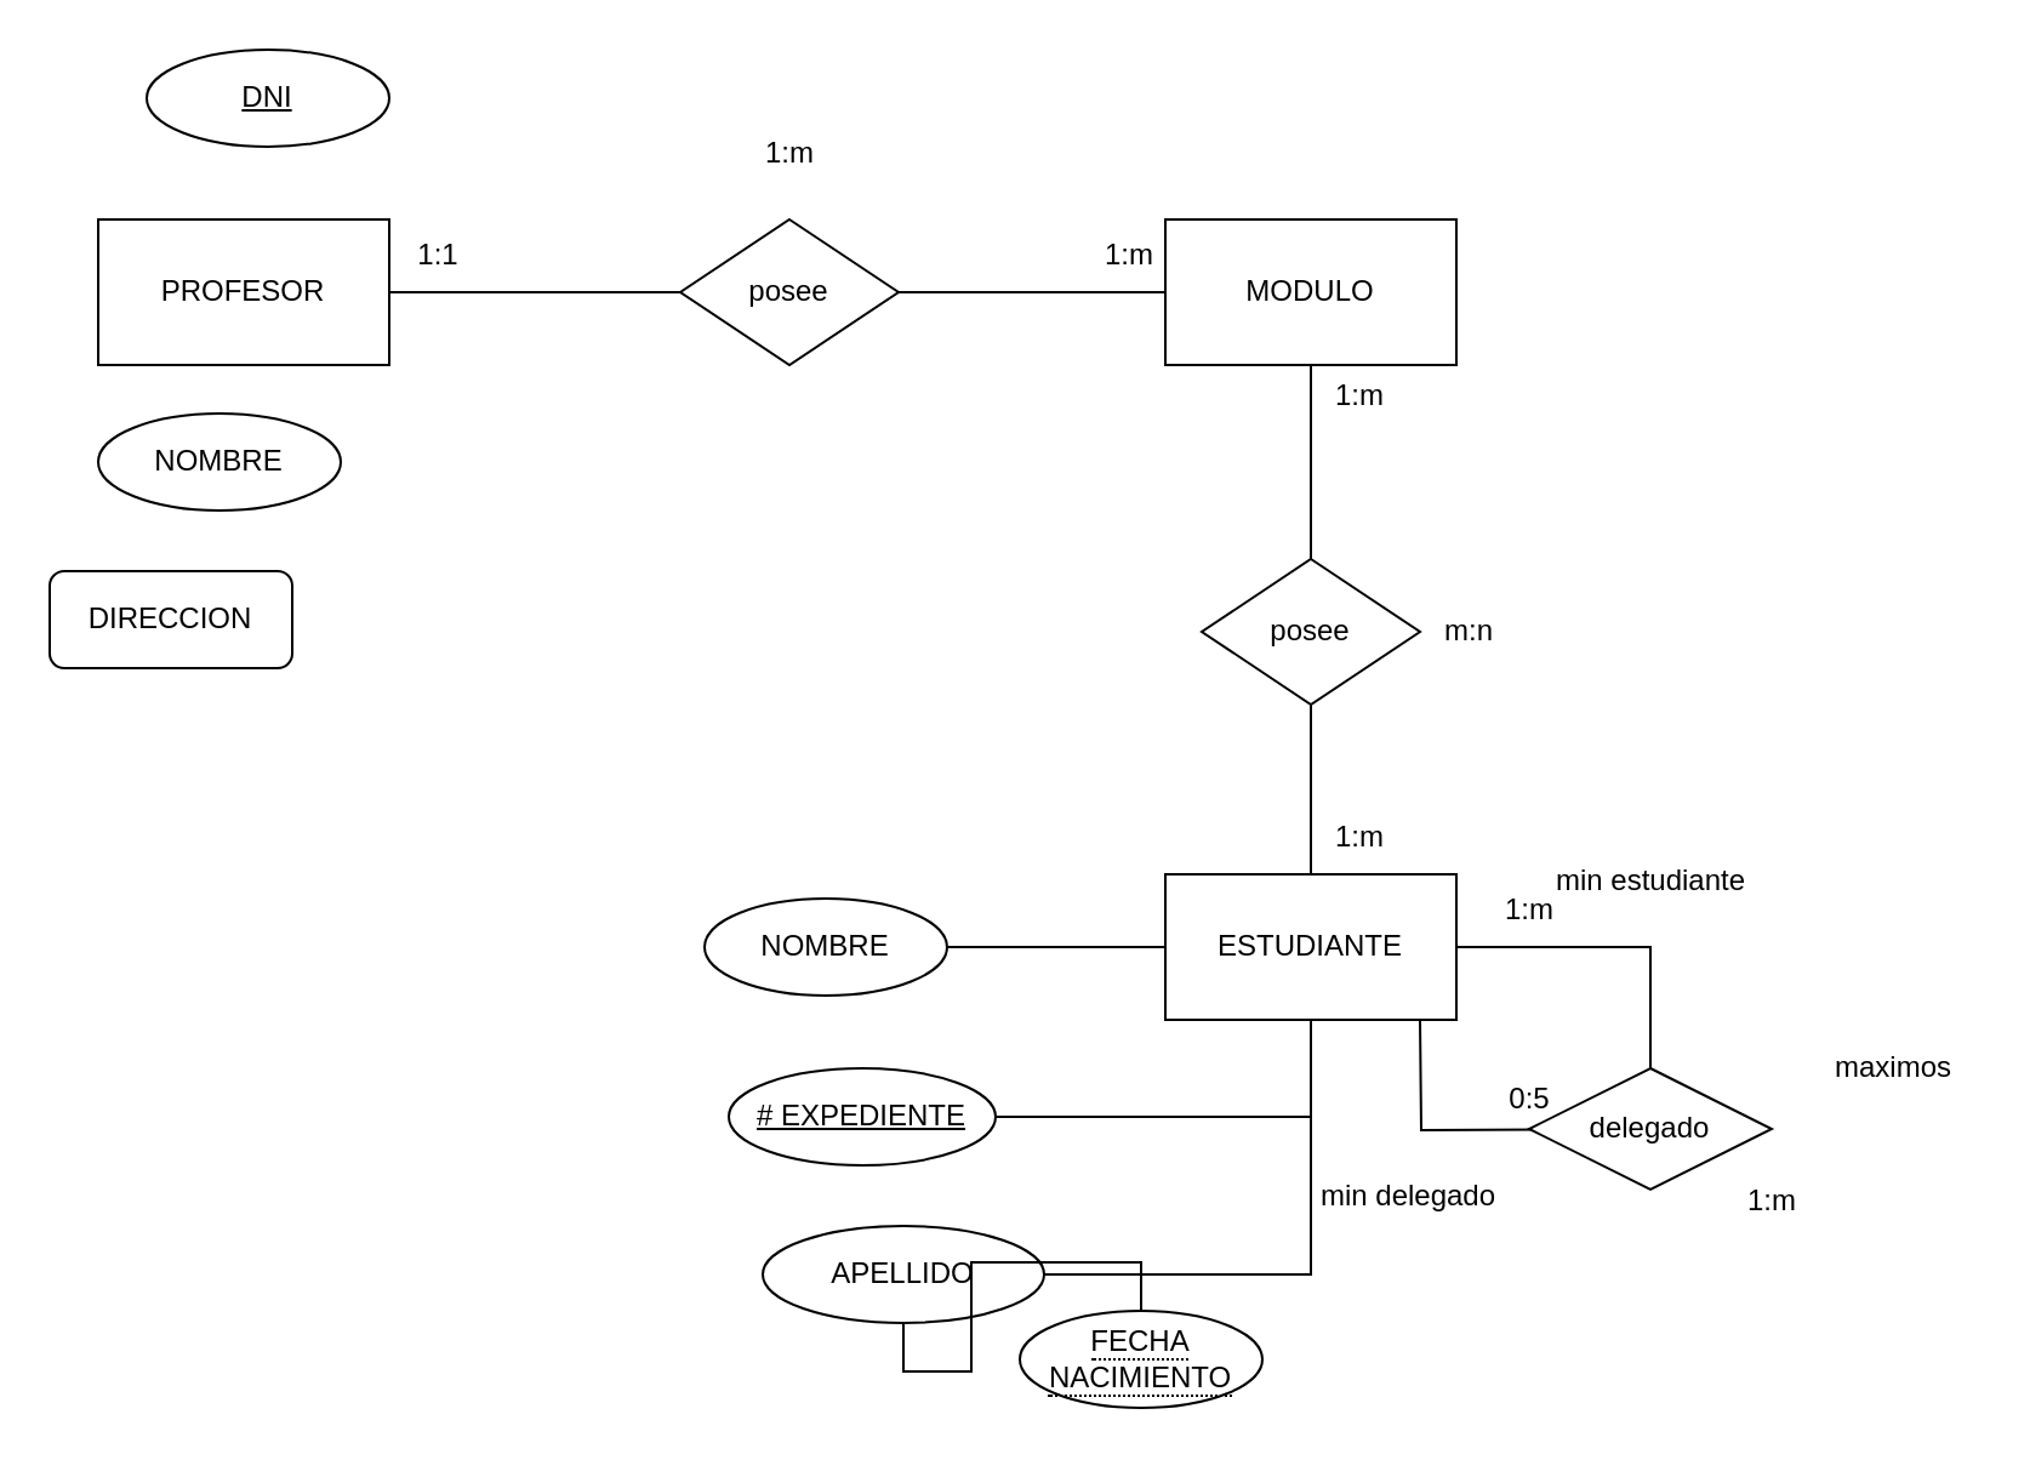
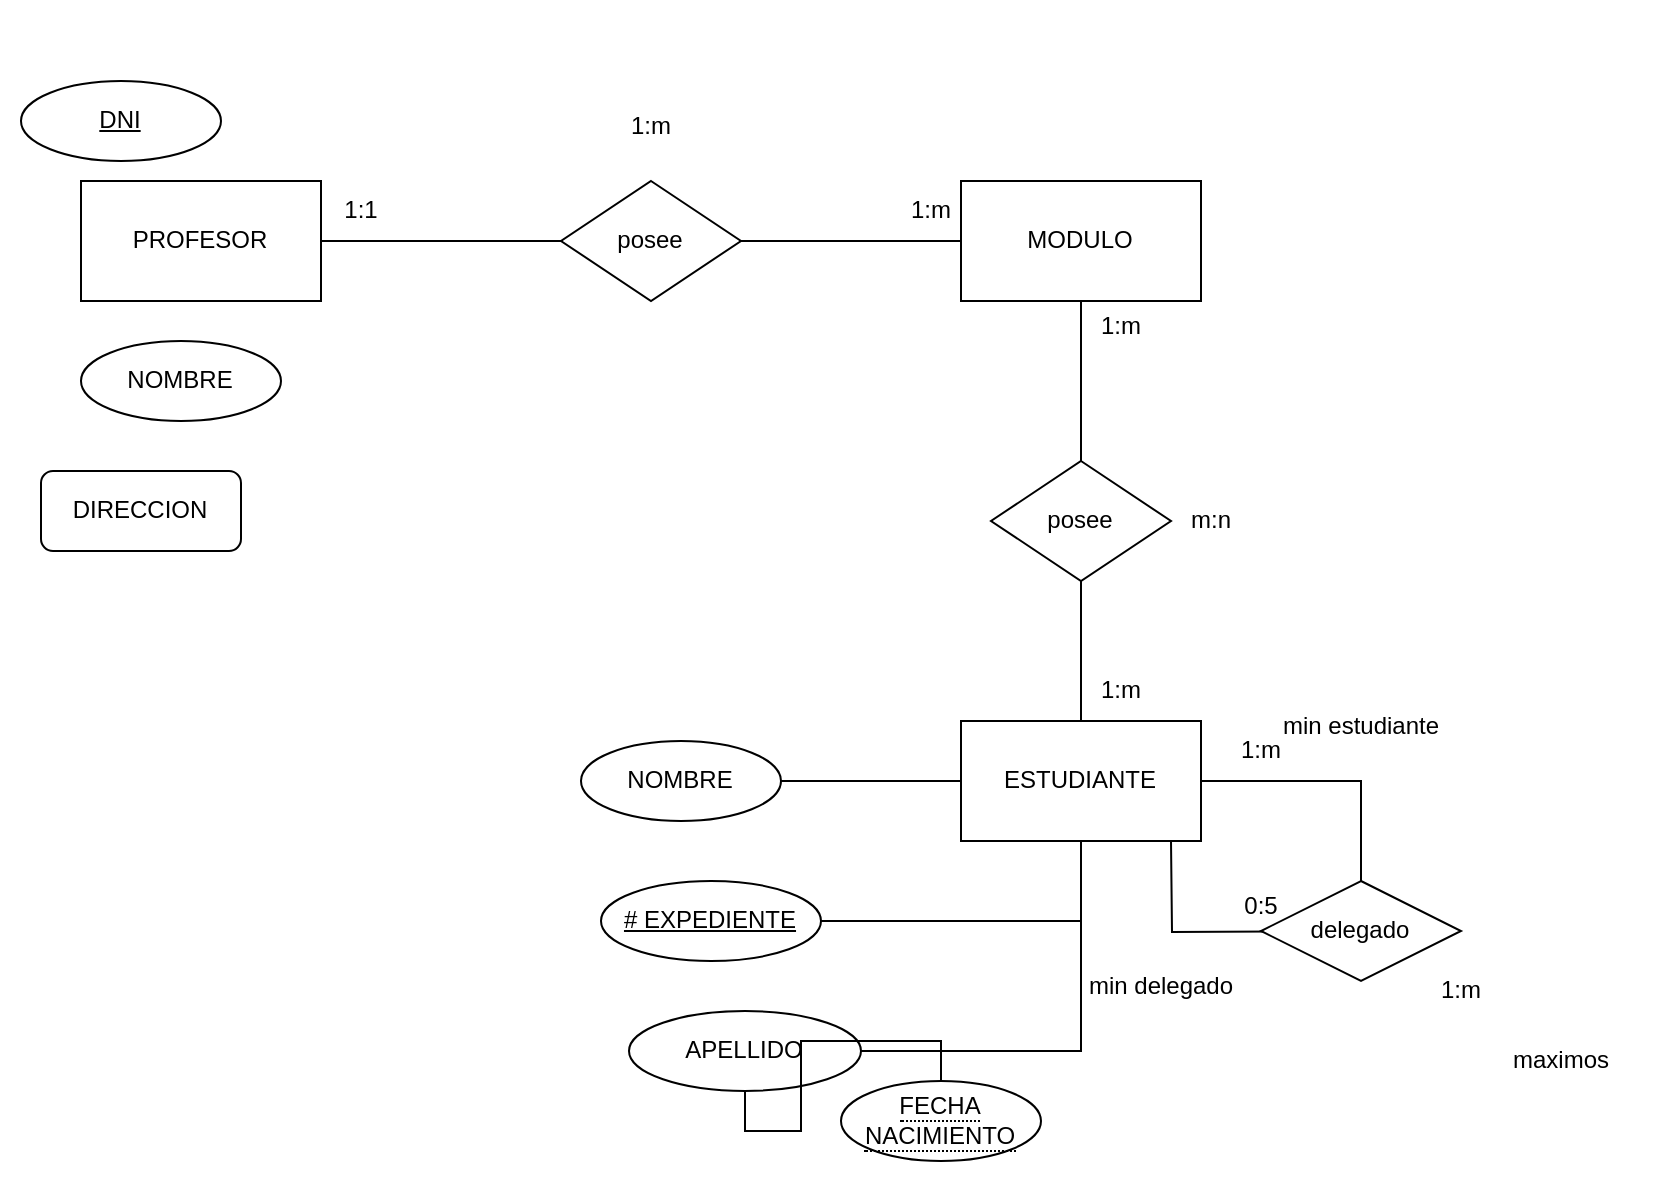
- <mxCell id="26" value="DNI" style="ellipse;whiteSpace=wrap;html=1;align=center;fontStyle=4;" vertex="1" parent="1"><mxGeometry x="60" y="20" width="100" height="40" as="geometry" /></mxCell>
+ <mxCell id="26" value="DNI" style="ellipse;whiteSpace=wrap;html=1;align=center;fontStyle=4;" vertex="1" parent="1"><mxGeometry x="10" y="40" width="100" height="40" as="geometry" /></mxCell>
- <mxCell id="19" value="maximos" style="text;html=1;align=center;verticalAlign=middle;resizable=0;points=[];autosize=1;strokeColor=none;fillColor=none;" vertex="1" parent="1"><mxGeometry x="745" y="425" width="70" height="30" as="geometry" /></mxCell>
+ <mxCell id="19" value="maximos" style="text;html=1;align=center;verticalAlign=middle;resizable=0;points=[];autosize=1;strokeColor=none;fillColor=none;" vertex="1" parent="1"><mxGeometry x="745" y="515" width="70" height="30" as="geometry" /></mxCell>
